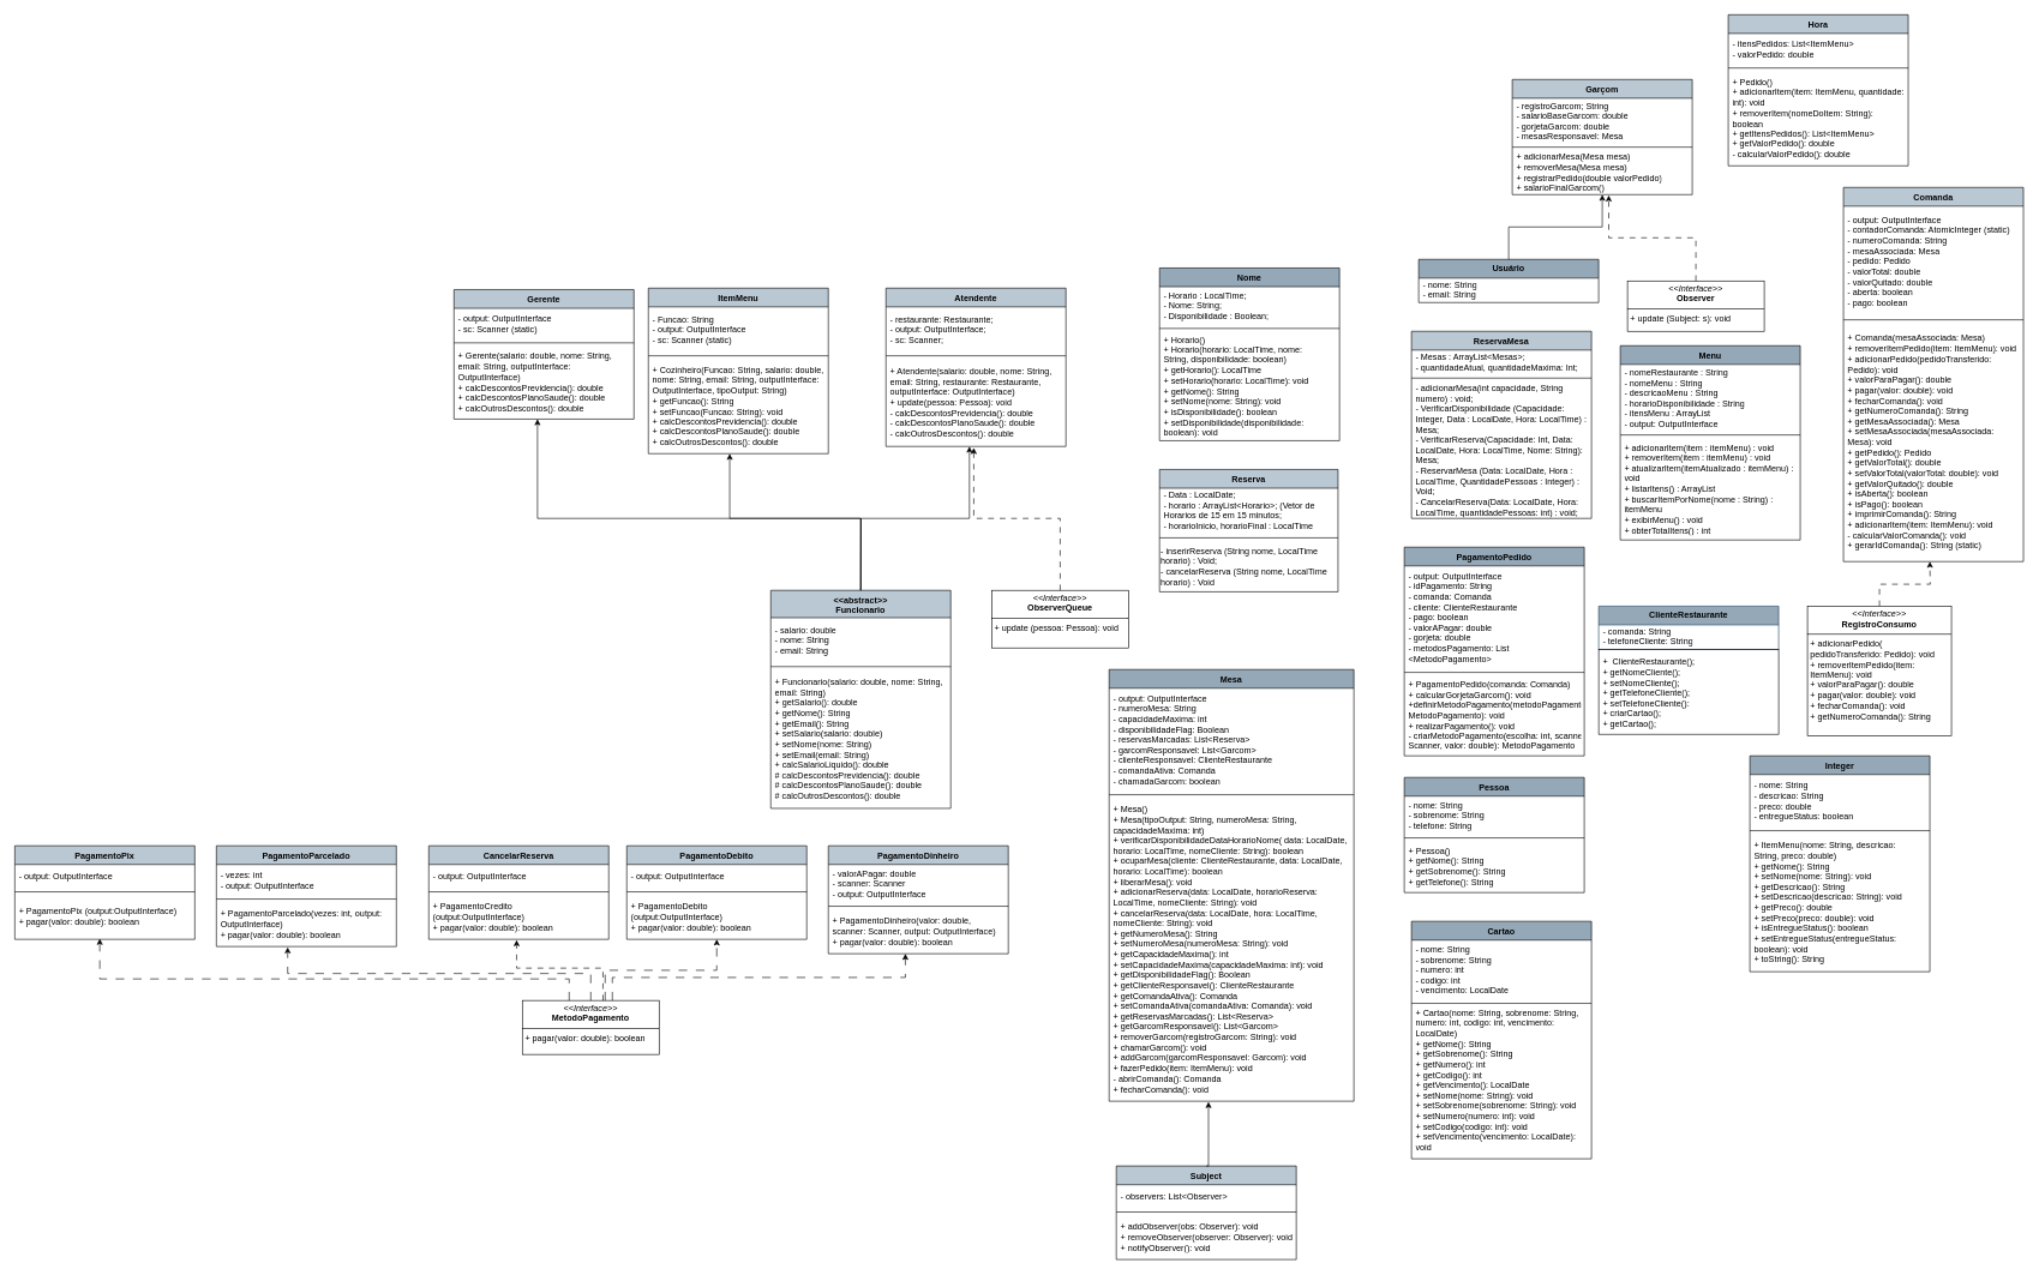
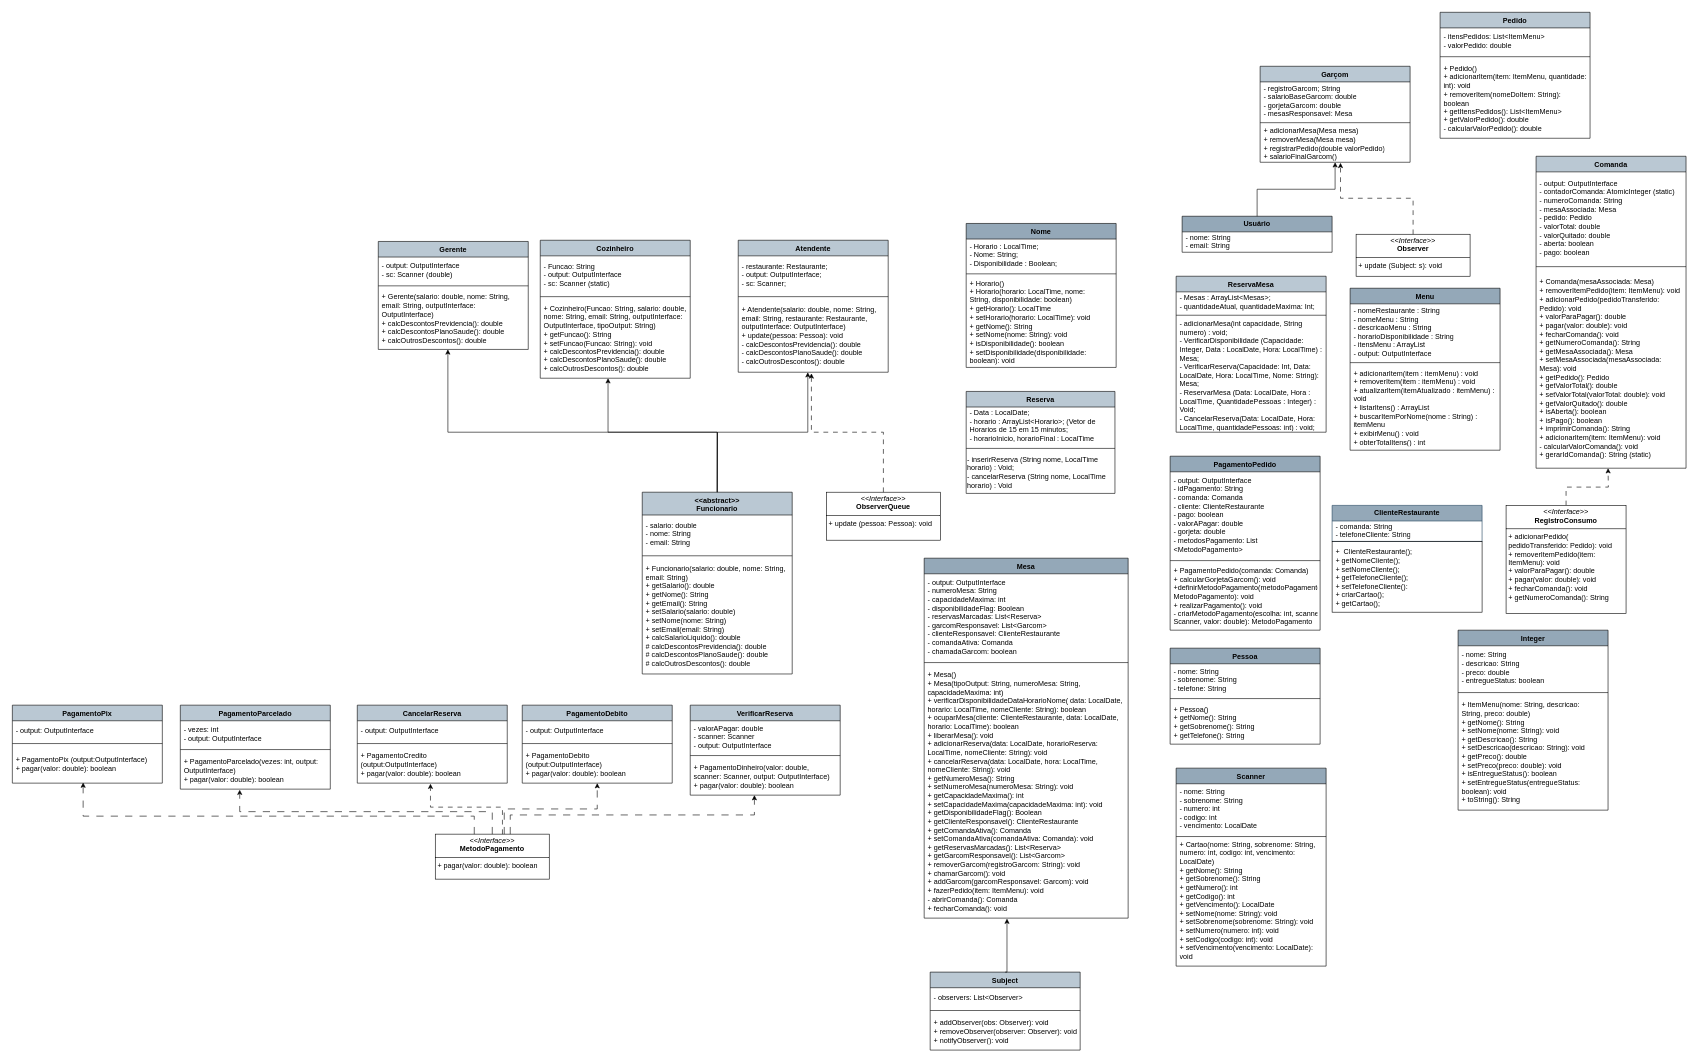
- <mxCell id="71" value="Hora" style="swimlane;fontStyle=1;align=center;verticalAlign=top;childLayout=stackLayout;horizontal=1;startSize=26;horizontalStack=0;resizeParent=1;resizeParentMax=0;resizeLast=0;collapsible=1;marginBottom=0;whiteSpace=wrap;html=1;fillColor=#BAC8D3;" vertex="1" parent="1"><mxGeometry x="2400" y="20" width="250" height="210" as="geometry" /></mxCell>
+ <mxCell id="71" value="Pedido" style="swimlane;fontStyle=1;align=center;verticalAlign=top;childLayout=stackLayout;horizontal=1;startSize=26;horizontalStack=0;resizeParent=1;resizeParentMax=0;resizeLast=0;collapsible=1;marginBottom=0;whiteSpace=wrap;html=1;fillColor=#BAC8D3;" vertex="1" parent="1"><mxGeometry x="2400" y="20" width="250" height="210" as="geometry" /></mxCell>
- <mxCell id="34" value="ItemMenu" style="swimlane;fontStyle=1;align=center;verticalAlign=top;childLayout=stackLayout;horizontal=1;startSize=26;horizontalStack=0;resizeParent=1;resizeParentMax=0;resizeLast=0;collapsible=1;marginBottom=0;whiteSpace=wrap;html=1;fillColor=#BAC8D3;" vertex="1" parent="1"><mxGeometry x="900" y="400" width="250" height="230" as="geometry" /></mxCell>
+ <mxCell id="34" value="Cozinheiro" style="swimlane;fontStyle=1;align=center;verticalAlign=top;childLayout=stackLayout;horizontal=1;startSize=26;horizontalStack=0;resizeParent=1;resizeParentMax=0;resizeLast=0;collapsible=1;marginBottom=0;whiteSpace=wrap;html=1;fillColor=#BAC8D3;" vertex="1" parent="1"><mxGeometry x="900" y="400" width="250" height="230" as="geometry" /></mxCell>
- <mxCell id="49" value="&lt;div&gt;- output: OutputInterface&amp;nbsp;&lt;/div&gt;&lt;div&gt;- sc: Scanner (static)&amp;nbsp;&amp;nbsp;&lt;br&gt;&lt;/div&gt;" style="text;strokeColor=none;fillColor=none;align=left;verticalAlign=middle;spacingLeft=4;spacingRight=4;overflow=hidden;rotatable=0;points=[[0,0.5],[1,0.5]];portConstraint=eastwest;whiteSpace=wrap;html=1;" vertex="1" parent="48"><mxGeometry y="26" width="250" height="44" as="geometry" /></mxCell>
+ <mxCell id="49" value="&lt;div&gt;- output: OutputInterface&amp;nbsp;&lt;/div&gt;&lt;div&gt;- sc: Scanner (double)&amp;nbsp;&amp;nbsp;&lt;br&gt;&lt;/div&gt;" style="text;strokeColor=none;fillColor=none;align=left;verticalAlign=middle;spacingLeft=4;spacingRight=4;overflow=hidden;rotatable=0;points=[[0,0.5],[1,0.5]];portConstraint=eastwest;whiteSpace=wrap;html=1;" vertex="1" parent="48"><mxGeometry y="26" width="250" height="44" as="geometry" /></mxCell>
- <mxCell id="94" value="PagamentoDinheiro" style="swimlane;fontStyle=1;align=center;verticalAlign=top;childLayout=stackLayout;horizontal=1;startSize=26;horizontalStack=0;resizeParent=1;resizeParentMax=0;resizeLast=0;collapsible=1;marginBottom=0;whiteSpace=wrap;html=1;fillColor=#BAC8D3;" vertex="1" parent="1"><mxGeometry x="1150" y="1175" width="250" height="150" as="geometry" /></mxCell>
+ <mxCell id="94" value="VerificarReserva" style="swimlane;fontStyle=1;align=center;verticalAlign=top;childLayout=stackLayout;horizontal=1;startSize=26;horizontalStack=0;resizeParent=1;resizeParentMax=0;resizeLast=0;collapsible=1;marginBottom=0;whiteSpace=wrap;html=1;fillColor=#BAC8D3;" vertex="1" parent="1"><mxGeometry x="1150" y="1175" width="250" height="150" as="geometry" /></mxCell>
- <mxCell id="109" value="Cartao" style="swimlane;fontStyle=1;align=center;verticalAlign=top;childLayout=stackLayout;horizontal=1;startSize=26;horizontalStack=0;resizeParent=1;resizeParentMax=0;resizeLast=0;collapsible=1;marginBottom=0;whiteSpace=wrap;html=1;fillColor=#94A8B8;" vertex="1" parent="1"><mxGeometry x="1960" y="1280" width="250" height="330" as="geometry" /></mxCell>
+ <mxCell id="109" value="Scanner" style="swimlane;fontStyle=1;align=center;verticalAlign=top;childLayout=stackLayout;horizontal=1;startSize=26;horizontalStack=0;resizeParent=1;resizeParentMax=0;resizeLast=0;collapsible=1;marginBottom=0;whiteSpace=wrap;html=1;fillColor=#94A8B8;" vertex="1" parent="1"><mxGeometry x="1960" y="1280" width="250" height="330" as="geometry" /></mxCell>
